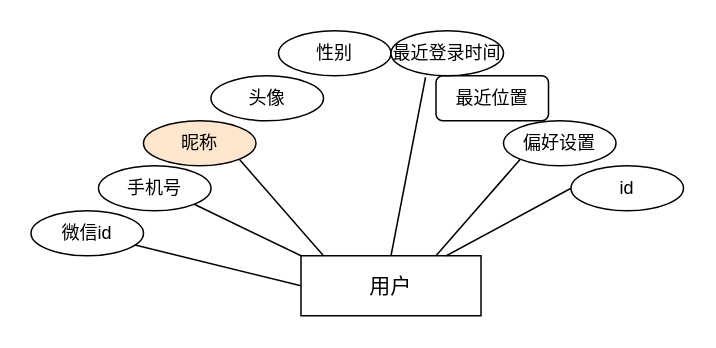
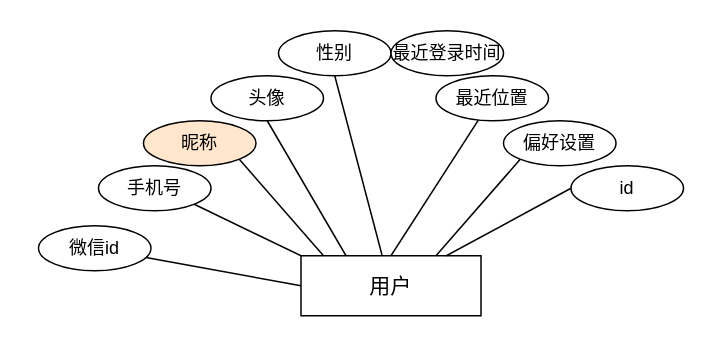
- <mxCell id="8" value="最近位置" style="whiteSpace=wrap;html=1;rounded=1;" parent="1" vertex="1"><mxGeometry x="290" y="50" width="75" height="30" as="geometry" /></mxCell>
+ <mxCell id="8" value="最近位置" style="ellipse;whiteSpace=wrap;html=1;" parent="1" vertex="1"><mxGeometry x="290" y="50" width="75" height="30" as="geometry" /></mxCell>
+ <mxCell id="14" value="" style="endArrow=none;html=1;rounded=0;entryX=0.5;entryY=1;entryDx=0;entryDy=0;exitX=0.45;exitY=-0.012;exitDx=0;exitDy=0;exitPerimeter=0;" parent="1" source="2" target="7" edge="1"><mxGeometry width="50" height="50" relative="1" as="geometry"><mxPoint x="253" y="155" as="sourcePoint" /><mxPoint x="295" y="95" as="targetPoint" /></mxGeometry></mxCell>
- <mxCell id="18" value="" style="endArrow=none;html=1;rounded=0;entryX=0.307;entryY=1.033;entryDx=0;entryDy=0;entryPerimeter=0;exitX=0.5;exitY=0;exitDx=0;exitDy=0;" parent="1" source="2" target="17" edge="1"><mxGeometry width="50" height="50" relative="1" as="geometry"><mxPoint x="245" y="265" as="sourcePoint" /><mxPoint x="295" y="215" as="targetPoint" /></mxGeometry></mxCell>
+ <mxCell id="18" value="" style="endArrow=none;html=1;rounded=0;exitX=0.5;exitY=0;exitDx=0;exitDy=0;" parent="1" source="2" target="8" edge="1"><mxGeometry width="50" height="50" relative="1" as="geometry"><mxPoint x="245" y="265" as="sourcePoint" /><mxPoint x="295" y="215" as="targetPoint" /></mxGeometry></mxCell>
+ <mxCell id="13" value="" style="endArrow=none;html=1;rounded=0;entryX=0.5;entryY=1;entryDx=0;entryDy=0;exitX=0.25;exitY=0;exitDx=0;exitDy=0;" parent="1" source="2" target="6" edge="1"><mxGeometry width="50" height="50" relative="1" as="geometry"><mxPoint x="230" y="155" as="sourcePoint" /><mxPoint x="295" y="95" as="targetPoint" /></mxGeometry></mxCell>
- <mxCell id="3" value="微信id" style="ellipse;whiteSpace=wrap;html=1;" parent="1" vertex="1"><mxGeometry x="20" y="140" width="75" height="30" as="geometry" /></mxCell>
+ <mxCell id="3" value="微信id" style="ellipse;whiteSpace=wrap;html=1;" parent="1" vertex="1"><mxGeometry x="25" y="150" width="75" height="30" as="geometry" /></mxCell>
